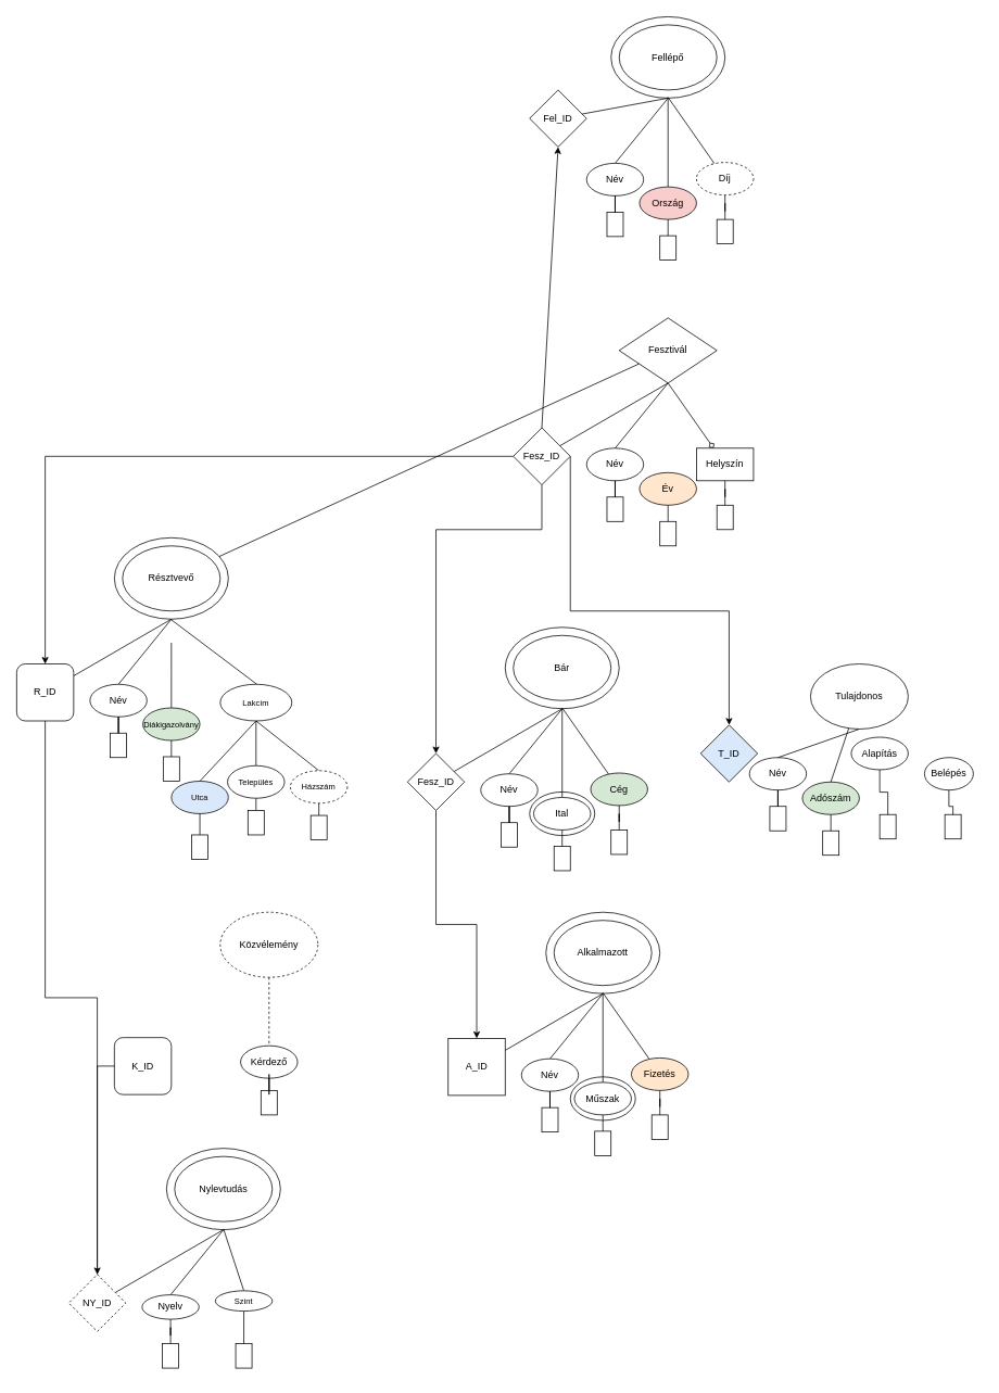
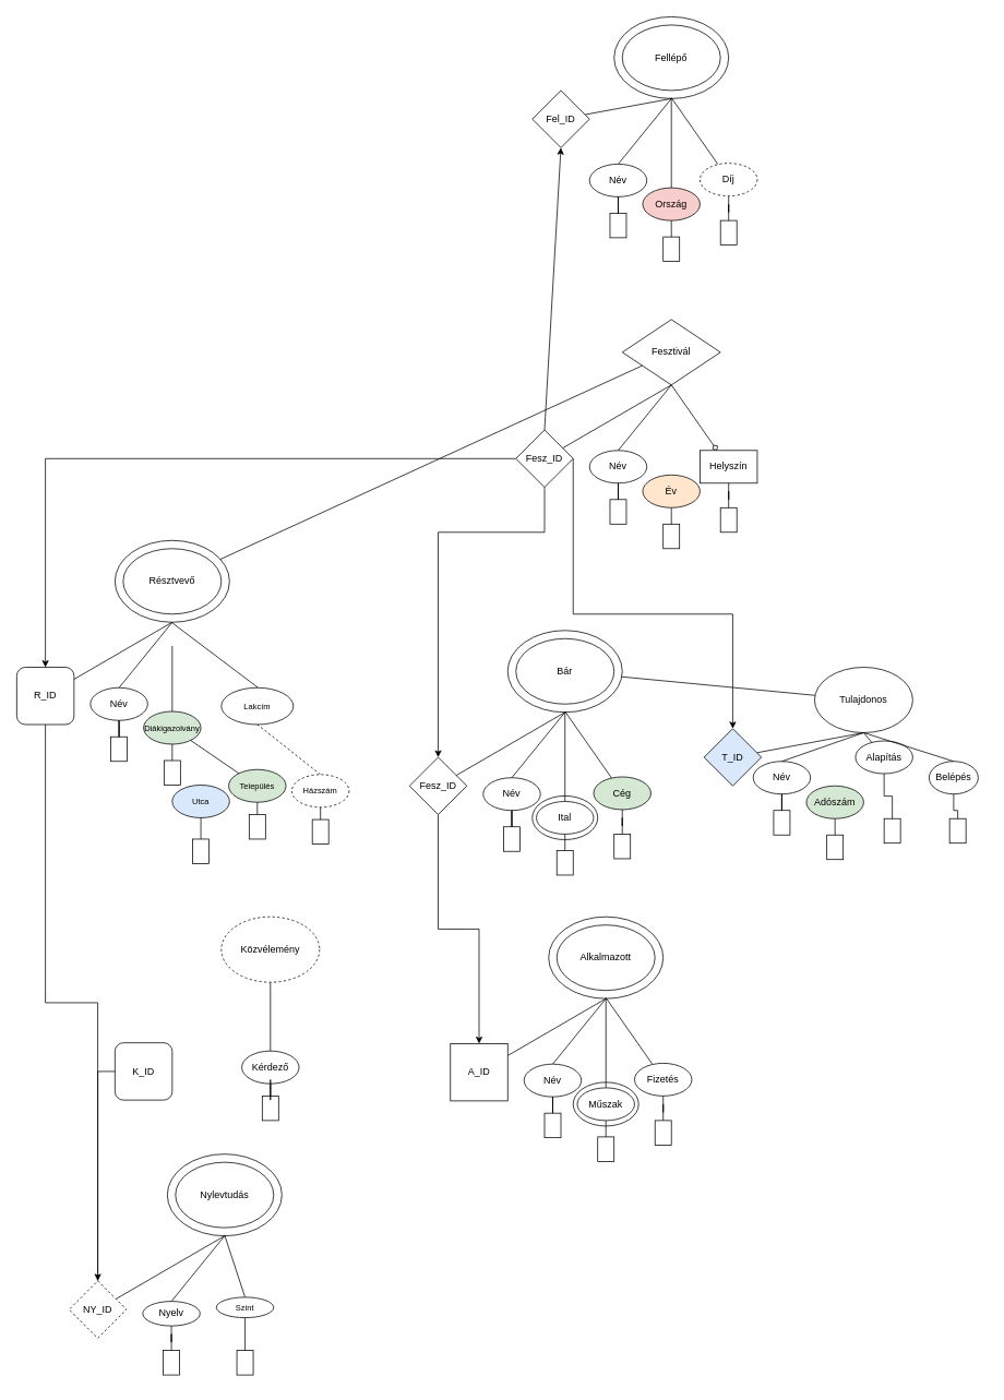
+ <mxCell id="32" style="rounded=0;orthogonalLoop=1;jettySize=auto;html=1;exitX=0.5;exitY=1;exitDx=0;exitDy=0;endArrow=none;endFill=0;" edge="1" parent="27" source="28" target="31"><mxGeometry relative="1" as="geometry" /></mxCell>
+ <mxCell id="40" style="rounded=0;orthogonalLoop=1;jettySize=auto;html=1;entryX=0.5;entryY=1;entryDx=0;entryDy=0;endArrow=none;endFill=0;" edge="1" parent="27" source="41" target="28"><mxGeometry relative="1" as="geometry" /></mxCell>
+ <mxCell id="45" style="rounded=0;orthogonalLoop=1;jettySize=auto;html=1;exitX=0.5;exitY=1;exitDx=0;exitDy=0;endArrow=none;endFill=0;entryX=0.5;entryY=0;entryDx=0;entryDy=0;" edge="1" parent="27" target="46" source="28"><mxGeometry relative="1" as="geometry"><mxPoint x="270" y="80" as="sourcePoint" /></mxGeometry></mxCell>
- <mxCell id="67" value="" style="rounded=0;orthogonalLoop=1;jettySize=auto;html=1;endArrow=none;endFill=0;entryX=0.5;entryY=1;entryDx=0;entryDy=0;" edge="1" parent="51" source="68" target="66"><mxGeometry relative="1" as="geometry"><mxPoint x="283" y="250" as="targetPoint" /></mxGeometry></mxCell>
+ <mxCell id="67" value="" style="rounded=0;orthogonalLoop=1;jettySize=auto;html=1;endArrow=none;endFill=0;" edge="1" parent="51" source="68" target="56"><mxGeometry relative="1" as="geometry"><mxPoint x="283" y="250" as="targetPoint" /></mxGeometry></mxCell>
- <mxCell id="72" value="" style="rounded=0;orthogonalLoop=1;jettySize=auto;html=1;endArrow=none;endFill=0;entryX=0.5;entryY=1;entryDx=0;entryDy=0;exitX=0.5;exitY=0;exitDx=0;exitDy=0;" edge="1" parent="51" source="73" target="66"><mxGeometry relative="1" as="geometry"><mxPoint x="303.996" y="250.0" as="targetPoint" /></mxGeometry></mxCell>
+ <mxCell id="72" value="" style="rounded=0;orthogonalLoop=1;jettySize=auto;html=1;endArrow=none;endFill=0;entryX=0.5;entryY=1;entryDx=0;entryDy=0;exitX=0.5;exitY=0;exitDx=0;exitDy=0;dashed=1;" edge="1" parent="51" source="73" target="66"><mxGeometry relative="1" as="geometry"><mxPoint x="303.996" y="250.0" as="targetPoint" /></mxGeometry></mxCell>
- <mxCell id="77" value="" style="rounded=0;orthogonalLoop=1;jettySize=auto;html=1;endArrow=none;endFill=0;entryX=0.5;entryY=1;entryDx=0;entryDy=0;exitX=0.5;exitY=0;exitDx=0;exitDy=0;" edge="1" parent="51" source="78" target="66"><mxGeometry relative="1" as="geometry"><mxPoint x="137.82" y="299" as="targetPoint" /></mxGeometry></mxCell>
- <mxCell id="34" style="rounded=0;orthogonalLoop=1;jettySize=auto;html=1;entryX=0.5;entryY=0;entryDx=0;entryDy=0;endArrow=none;endFill=0;" edge="1" parent="27" source="28" target="33"><mxGeometry relative="1" as="geometry"><mxPoint x="165" y="90" as="sourcePoint" /><mxPoint x="120" y="160" as="targetPoint" /></mxGeometry></mxCell>
+ <mxCell id="34" style="rounded=0;orthogonalLoop=1;jettySize=auto;html=1;endArrow=none;endFill=0;" edge="1" parent="27" source="28" target="97"><mxGeometry relative="1" as="geometry"><mxPoint x="165" y="90" as="sourcePoint" /><mxPoint x="120" y="160" as="targetPoint" /></mxGeometry></mxCell>
- <mxCell id="68" value="&lt;font style=&quot;font-size: 10px;&quot;&gt;Település&lt;/font&gt;" style="ellipse;whiteSpace=wrap;html=1;" vertex="1" parent="51"><mxGeometry x="259" y="280" width="70" height="40" as="geometry" /></mxCell>
+ <mxCell id="68" value="&lt;font style=&quot;font-size: 10px;&quot;&gt;Település&lt;/font&gt;" style="ellipse;whiteSpace=wrap;html=1;fillColor=#d5e8d4;" vertex="1" parent="51"><mxGeometry x="259" y="280" width="70" height="40" as="geometry" /></mxCell>
- <mxCell id="5" style="rounded=0;orthogonalLoop=1;jettySize=auto;html=1;endArrow=none;endFill=0;entryX=0.5;entryY=0;entryDx=0;entryDy=0;exitX=0.5;exitY=1;exitDx=0;exitDy=0;dashed=1;" edge="1" parent="2" source="3" target="4"><mxGeometry relative="1" as="geometry"><mxPoint x="150" y="169" as="targetPoint" /></mxGeometry></mxCell>
+ <mxCell id="5" style="rounded=0;orthogonalLoop=1;jettySize=auto;html=1;endArrow=none;endFill=0;entryX=0.5;entryY=0;entryDx=0;entryDy=0;exitX=0.5;exitY=1;exitDx=0;exitDy=0;" edge="1" parent="2" source="3" target="4"><mxGeometry relative="1" as="geometry"><mxPoint x="150" y="169" as="targetPoint" /></mxGeometry></mxCell>
- <mxCell id="118" value="Fizetés" style="ellipse;whiteSpace=wrap;html=1;fillColor=#ffe6cc;" vertex="1" parent="114"><mxGeometry x="225" y="179" width="70" height="40" as="geometry" /></mxCell>
+ <mxCell id="118" value="Fizetés" style="ellipse;whiteSpace=wrap;html=1;" vertex="1" parent="114"><mxGeometry x="225" y="179" width="70" height="40" as="geometry" /></mxCell>
